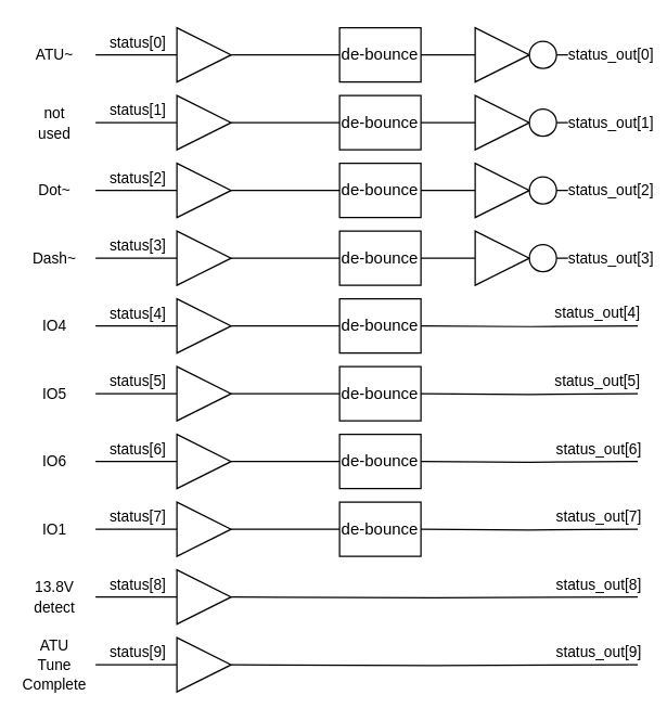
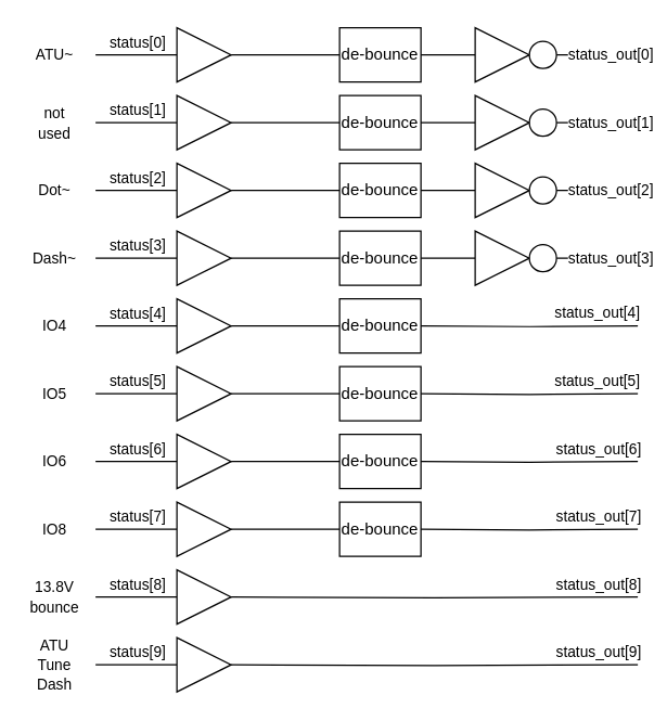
- <mxCell id="72" value="&lt;span style=&quot;font-size: 11px&quot;&gt;IO1&lt;/span&gt;" style="text;html=1;strokeColor=none;fillColor=none;align=center;verticalAlign=middle;whiteSpace=wrap;rounded=0;" vertex="1" parent="1"><mxGeometry x="20" y="380" width="40" height="20" as="geometry" /></mxCell>
+ <mxCell id="72" value="&lt;span style=&quot;font-size: 11px&quot;&gt;IO8&lt;/span&gt;" style="text;html=1;strokeColor=none;fillColor=none;align=center;verticalAlign=middle;whiteSpace=wrap;rounded=0;" vertex="1" parent="1"><mxGeometry x="20" y="380" width="40" height="20" as="geometry" /></mxCell>
- <mxCell id="73" value="&lt;span style=&quot;font-size: 11px&quot;&gt;13.8V detect&lt;/span&gt;" style="text;html=1;strokeColor=none;fillColor=none;align=center;verticalAlign=middle;whiteSpace=wrap;rounded=0;" vertex="1" parent="1"><mxGeometry x="20" y="430" width="40" height="20" as="geometry" /></mxCell>
+ <mxCell id="73" value="&lt;span style=&quot;font-size: 11px&quot;&gt;13.8V bounce&lt;/span&gt;" style="text;html=1;strokeColor=none;fillColor=none;align=center;verticalAlign=middle;whiteSpace=wrap;rounded=0;" vertex="1" parent="1"><mxGeometry x="20" y="430" width="40" height="20" as="geometry" /></mxCell>
- <mxCell id="74" value="&lt;span style=&quot;font-size: 11px&quot;&gt;ATU Tune Complete&lt;/span&gt;" style="text;html=1;strokeColor=none;fillColor=none;align=center;verticalAlign=middle;whiteSpace=wrap;rounded=0;" vertex="1" parent="1"><mxGeometry x="20" y="480" width="40" height="20" as="geometry" /></mxCell>
+ <mxCell id="74" value="&lt;span style=&quot;font-size: 11px&quot;&gt;ATU Tune Dash&lt;/span&gt;" style="text;html=1;strokeColor=none;fillColor=none;align=center;verticalAlign=middle;whiteSpace=wrap;rounded=0;" vertex="1" parent="1"><mxGeometry x="20" y="480" width="40" height="20" as="geometry" /></mxCell>
